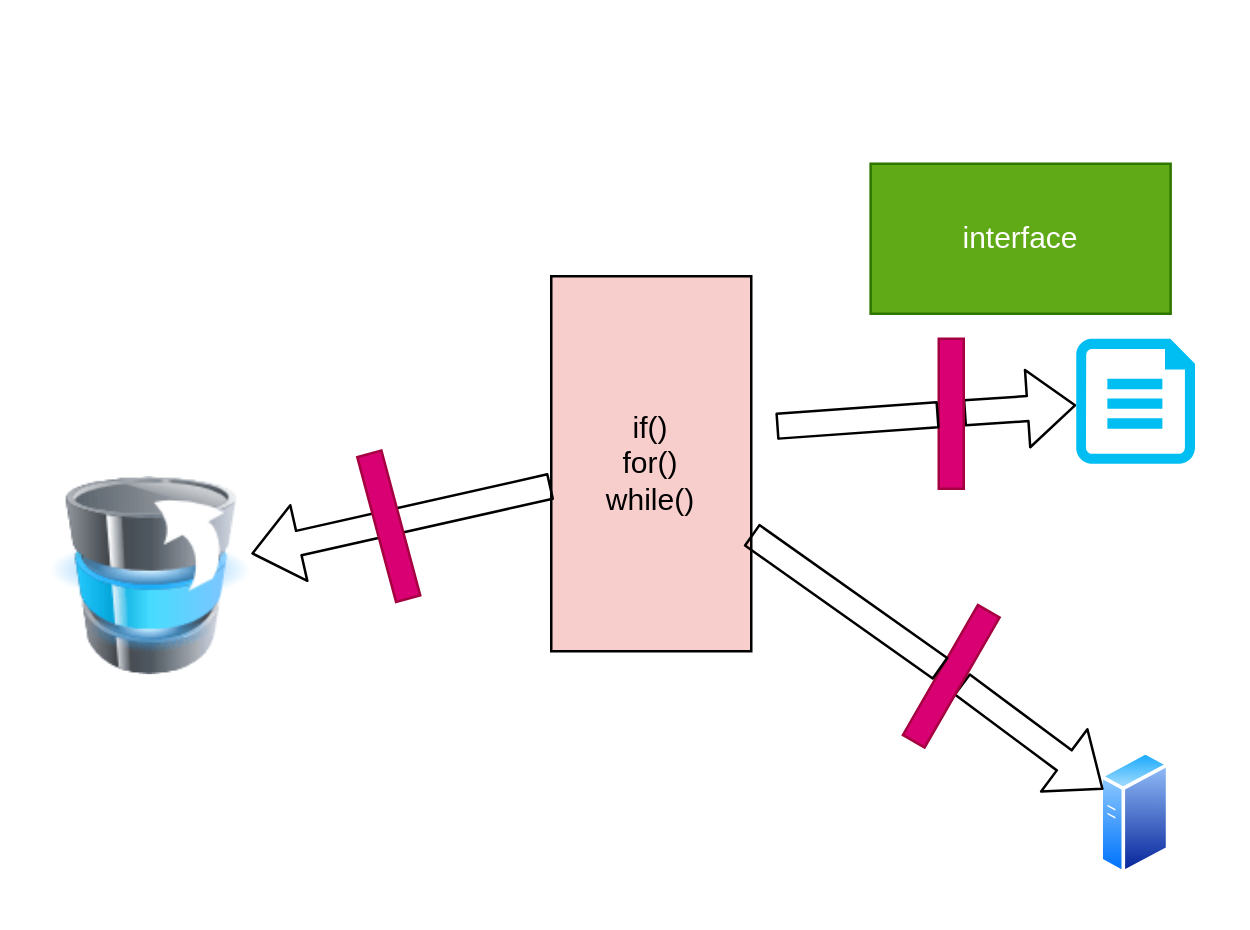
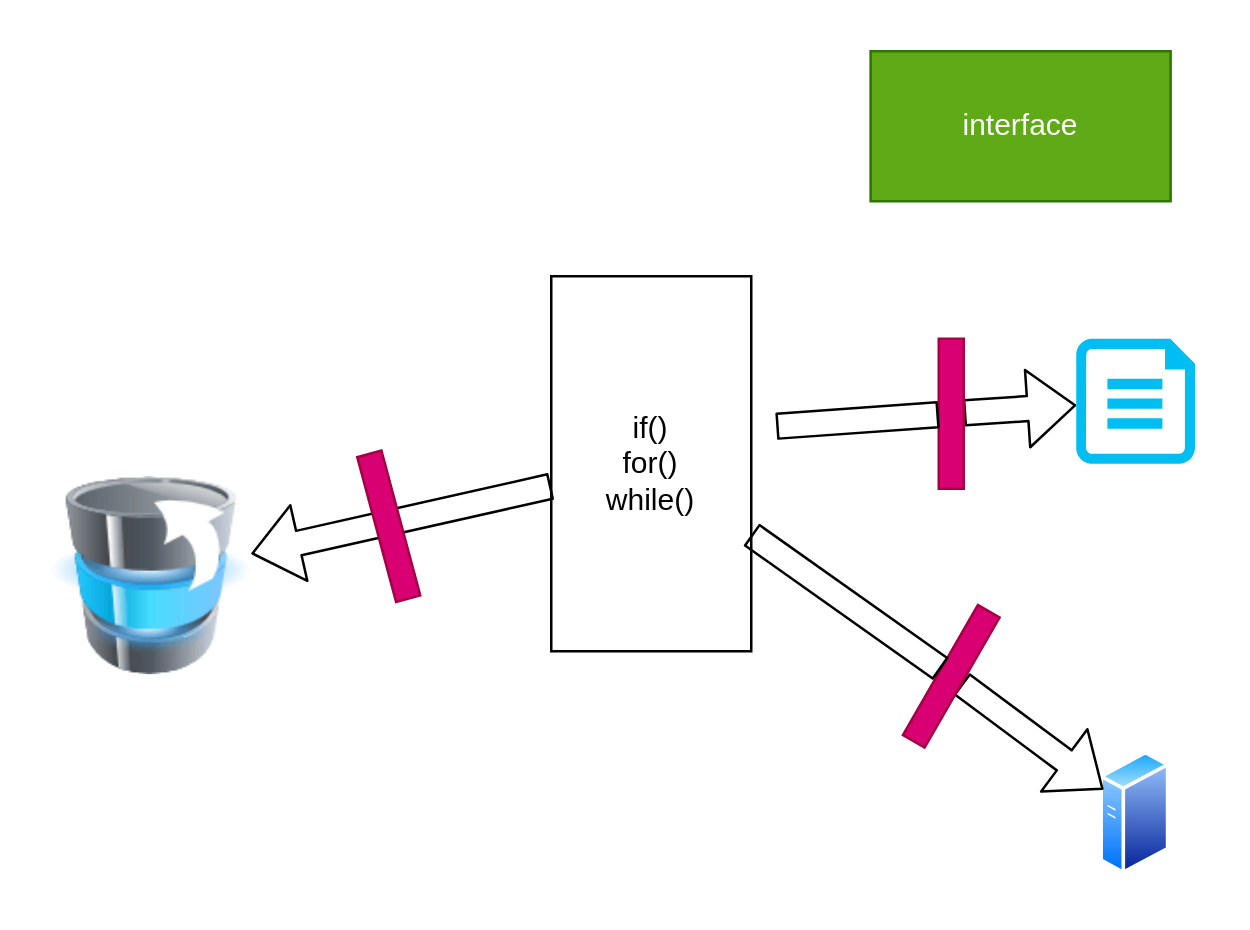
- <mxCell id="14" value="interface" style="rounded=0;whiteSpace=wrap;html=1;fillColor=#60a917;fontColor=#ffffff;strokeColor=#2D7600;" vertex="1" parent="1"><mxGeometry x="347.75" y="65" width="120" height="60" as="geometry" /></mxCell>
+ <mxCell id="14" value="interface" style="rounded=0;whiteSpace=wrap;html=1;fillColor=#60a917;fontColor=#ffffff;strokeColor=#2D7600;" vertex="1" parent="1"><mxGeometry x="347.75" y="20" width="120" height="60" as="geometry" /></mxCell>
- <mxCell id="2" value="if()&lt;br&gt;for()&lt;br&gt;while()" style="rounded=0;whiteSpace=wrap;html=1;fillColor=#f8cecc;" vertex="1" parent="1"><mxGeometry x="220" y="110" width="80" height="150" as="geometry" /></mxCell>
+ <mxCell id="2" value="if()&lt;br&gt;for()&lt;br&gt;while()" style="rounded=0;whiteSpace=wrap;html=1;" vertex="1" parent="1"><mxGeometry x="220" y="110" width="80" height="150" as="geometry" /></mxCell>
